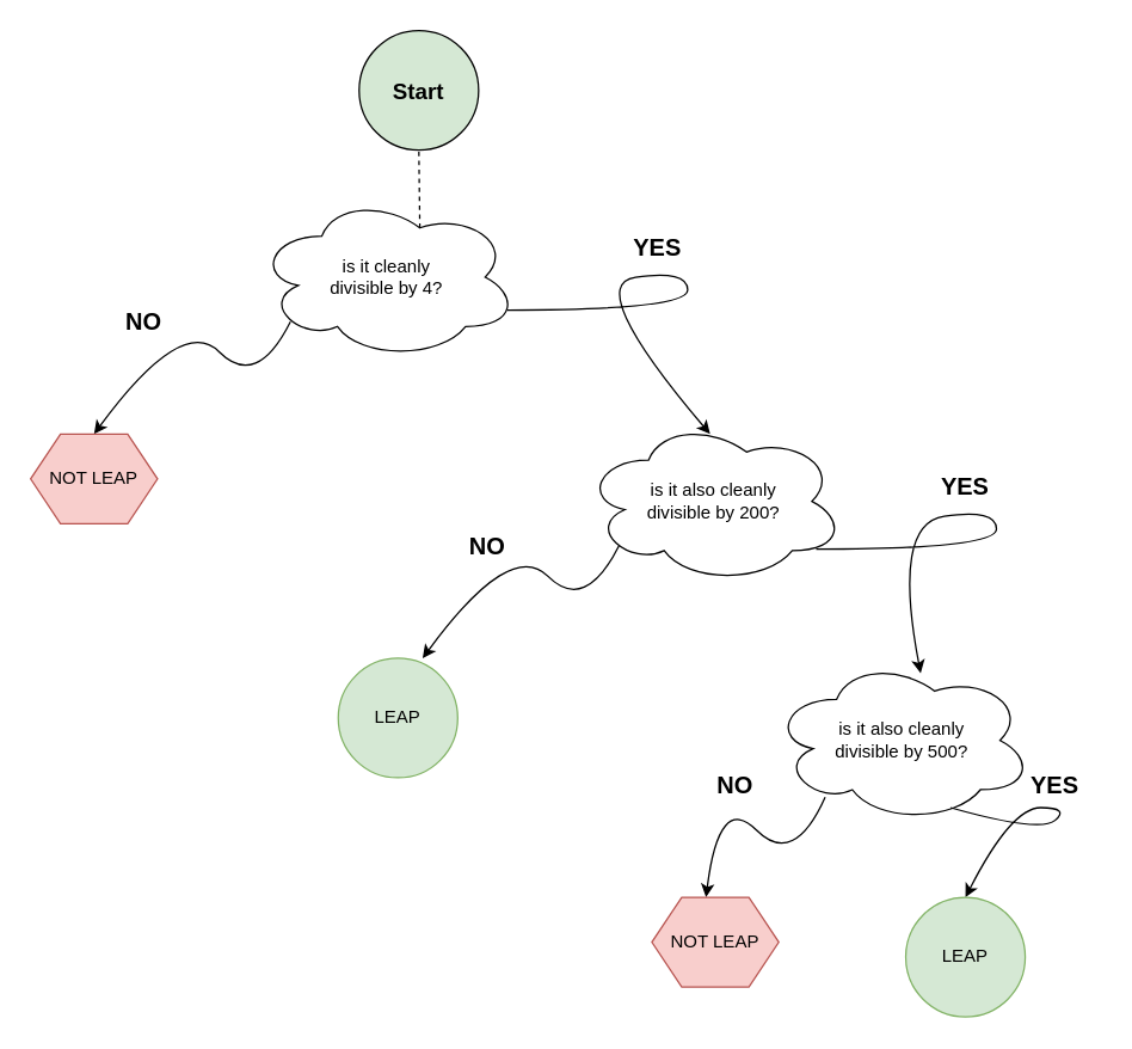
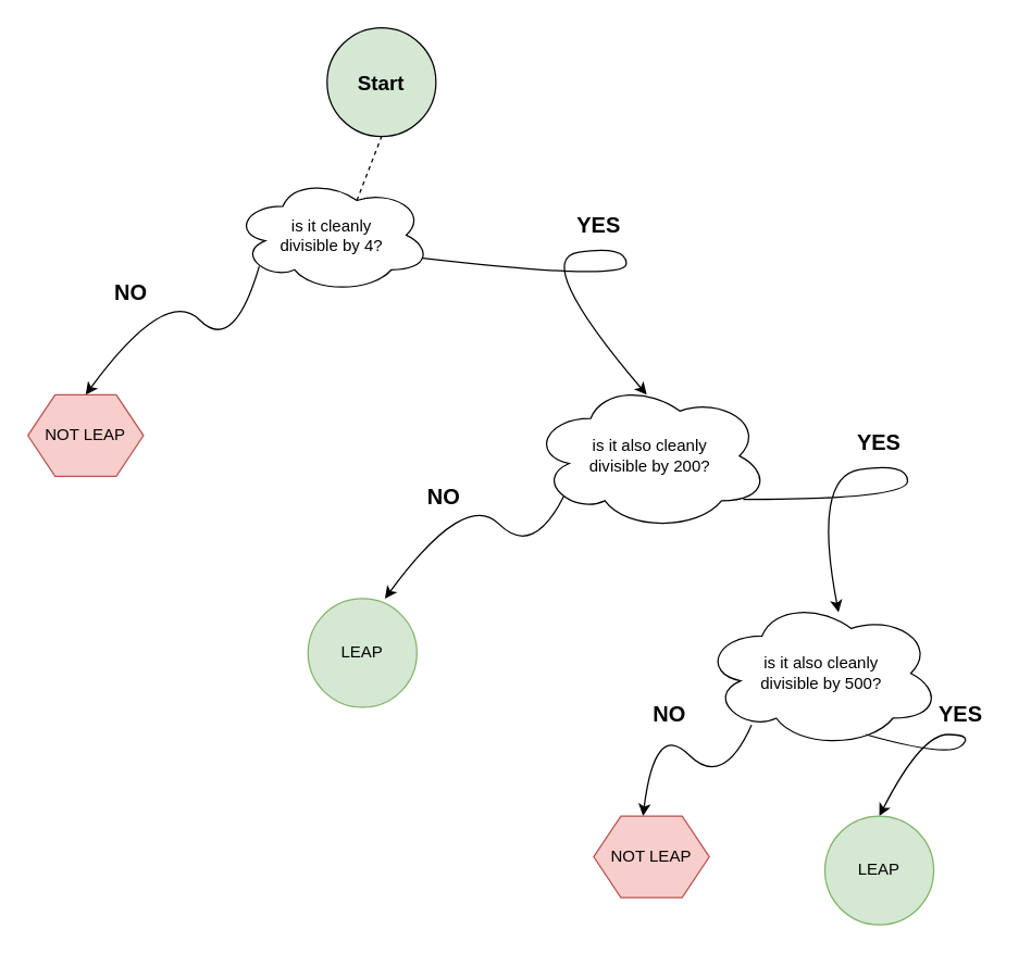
- <mxCell id="3" value="is it cleanly &lt;br&gt;divisible by 4?" style="ellipse;shape=cloud;whiteSpace=wrap;html=1;" vertex="1" parent="1"><mxGeometry x="171.25" y="130" width="175" height="110" as="geometry" /></mxCell>
+ <mxCell id="3" value="is it cleanly &lt;br&gt;divisible by 4?" style="ellipse;shape=cloud;whiteSpace=wrap;html=1;" vertex="1" parent="1"><mxGeometry x="171.25" y="130" width="145" height="85" as="geometry" /></mxCell>
